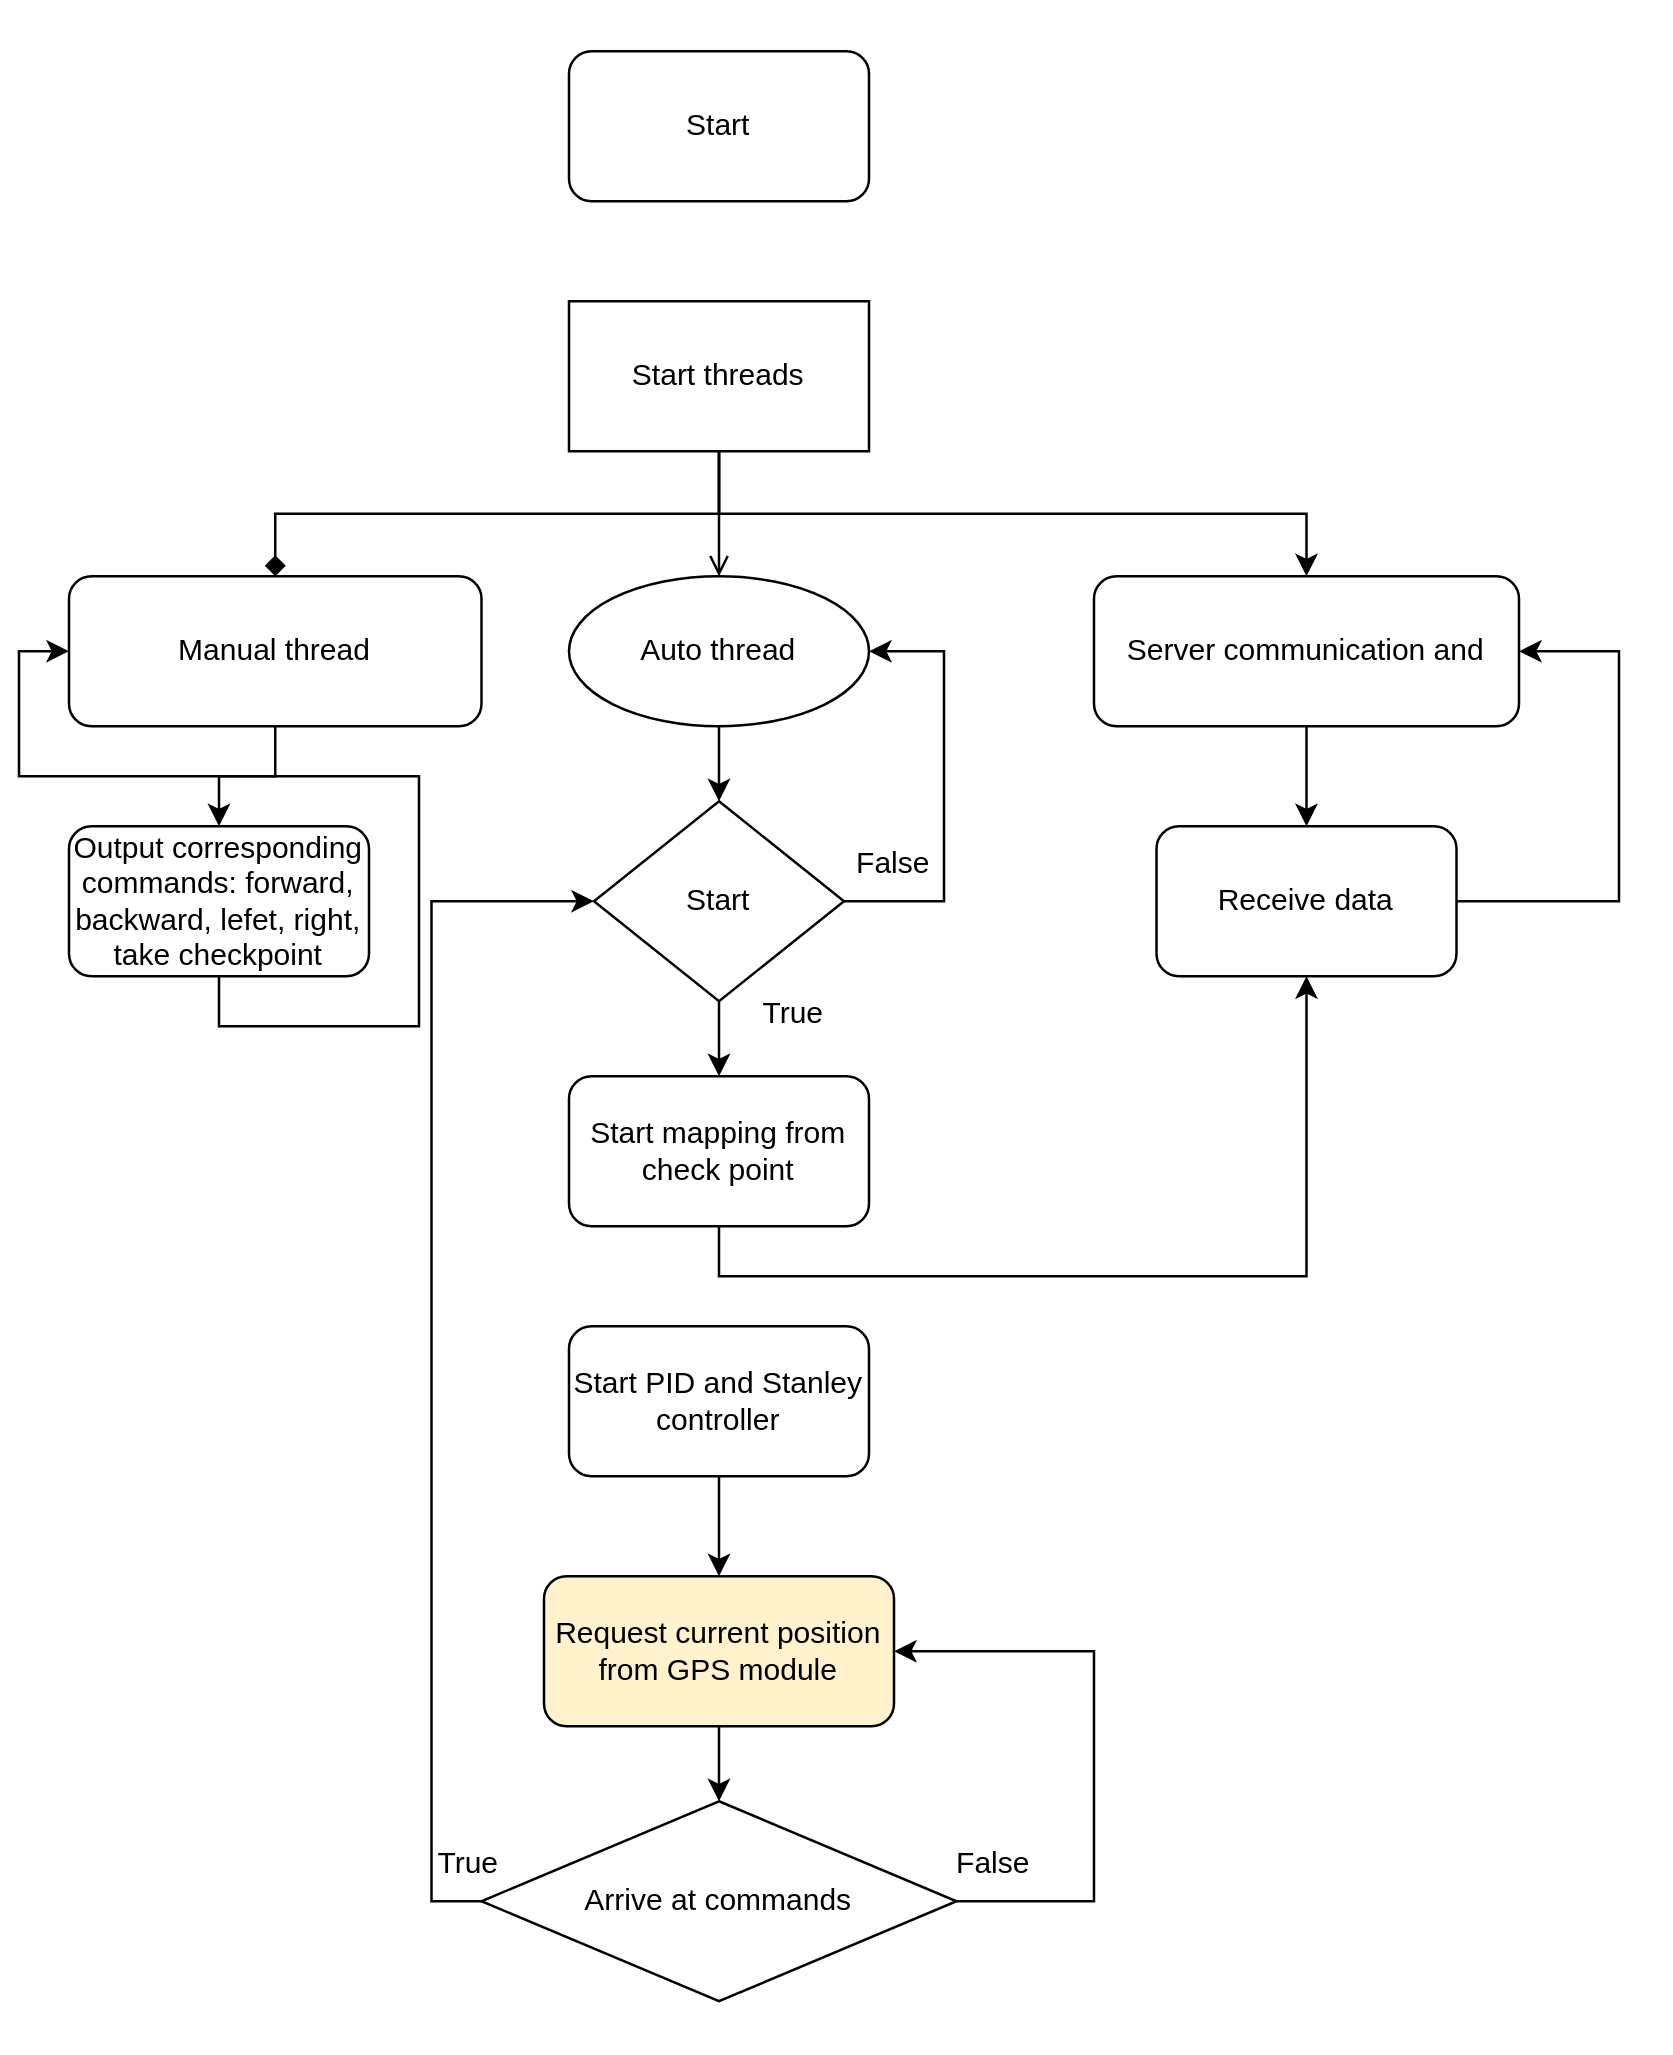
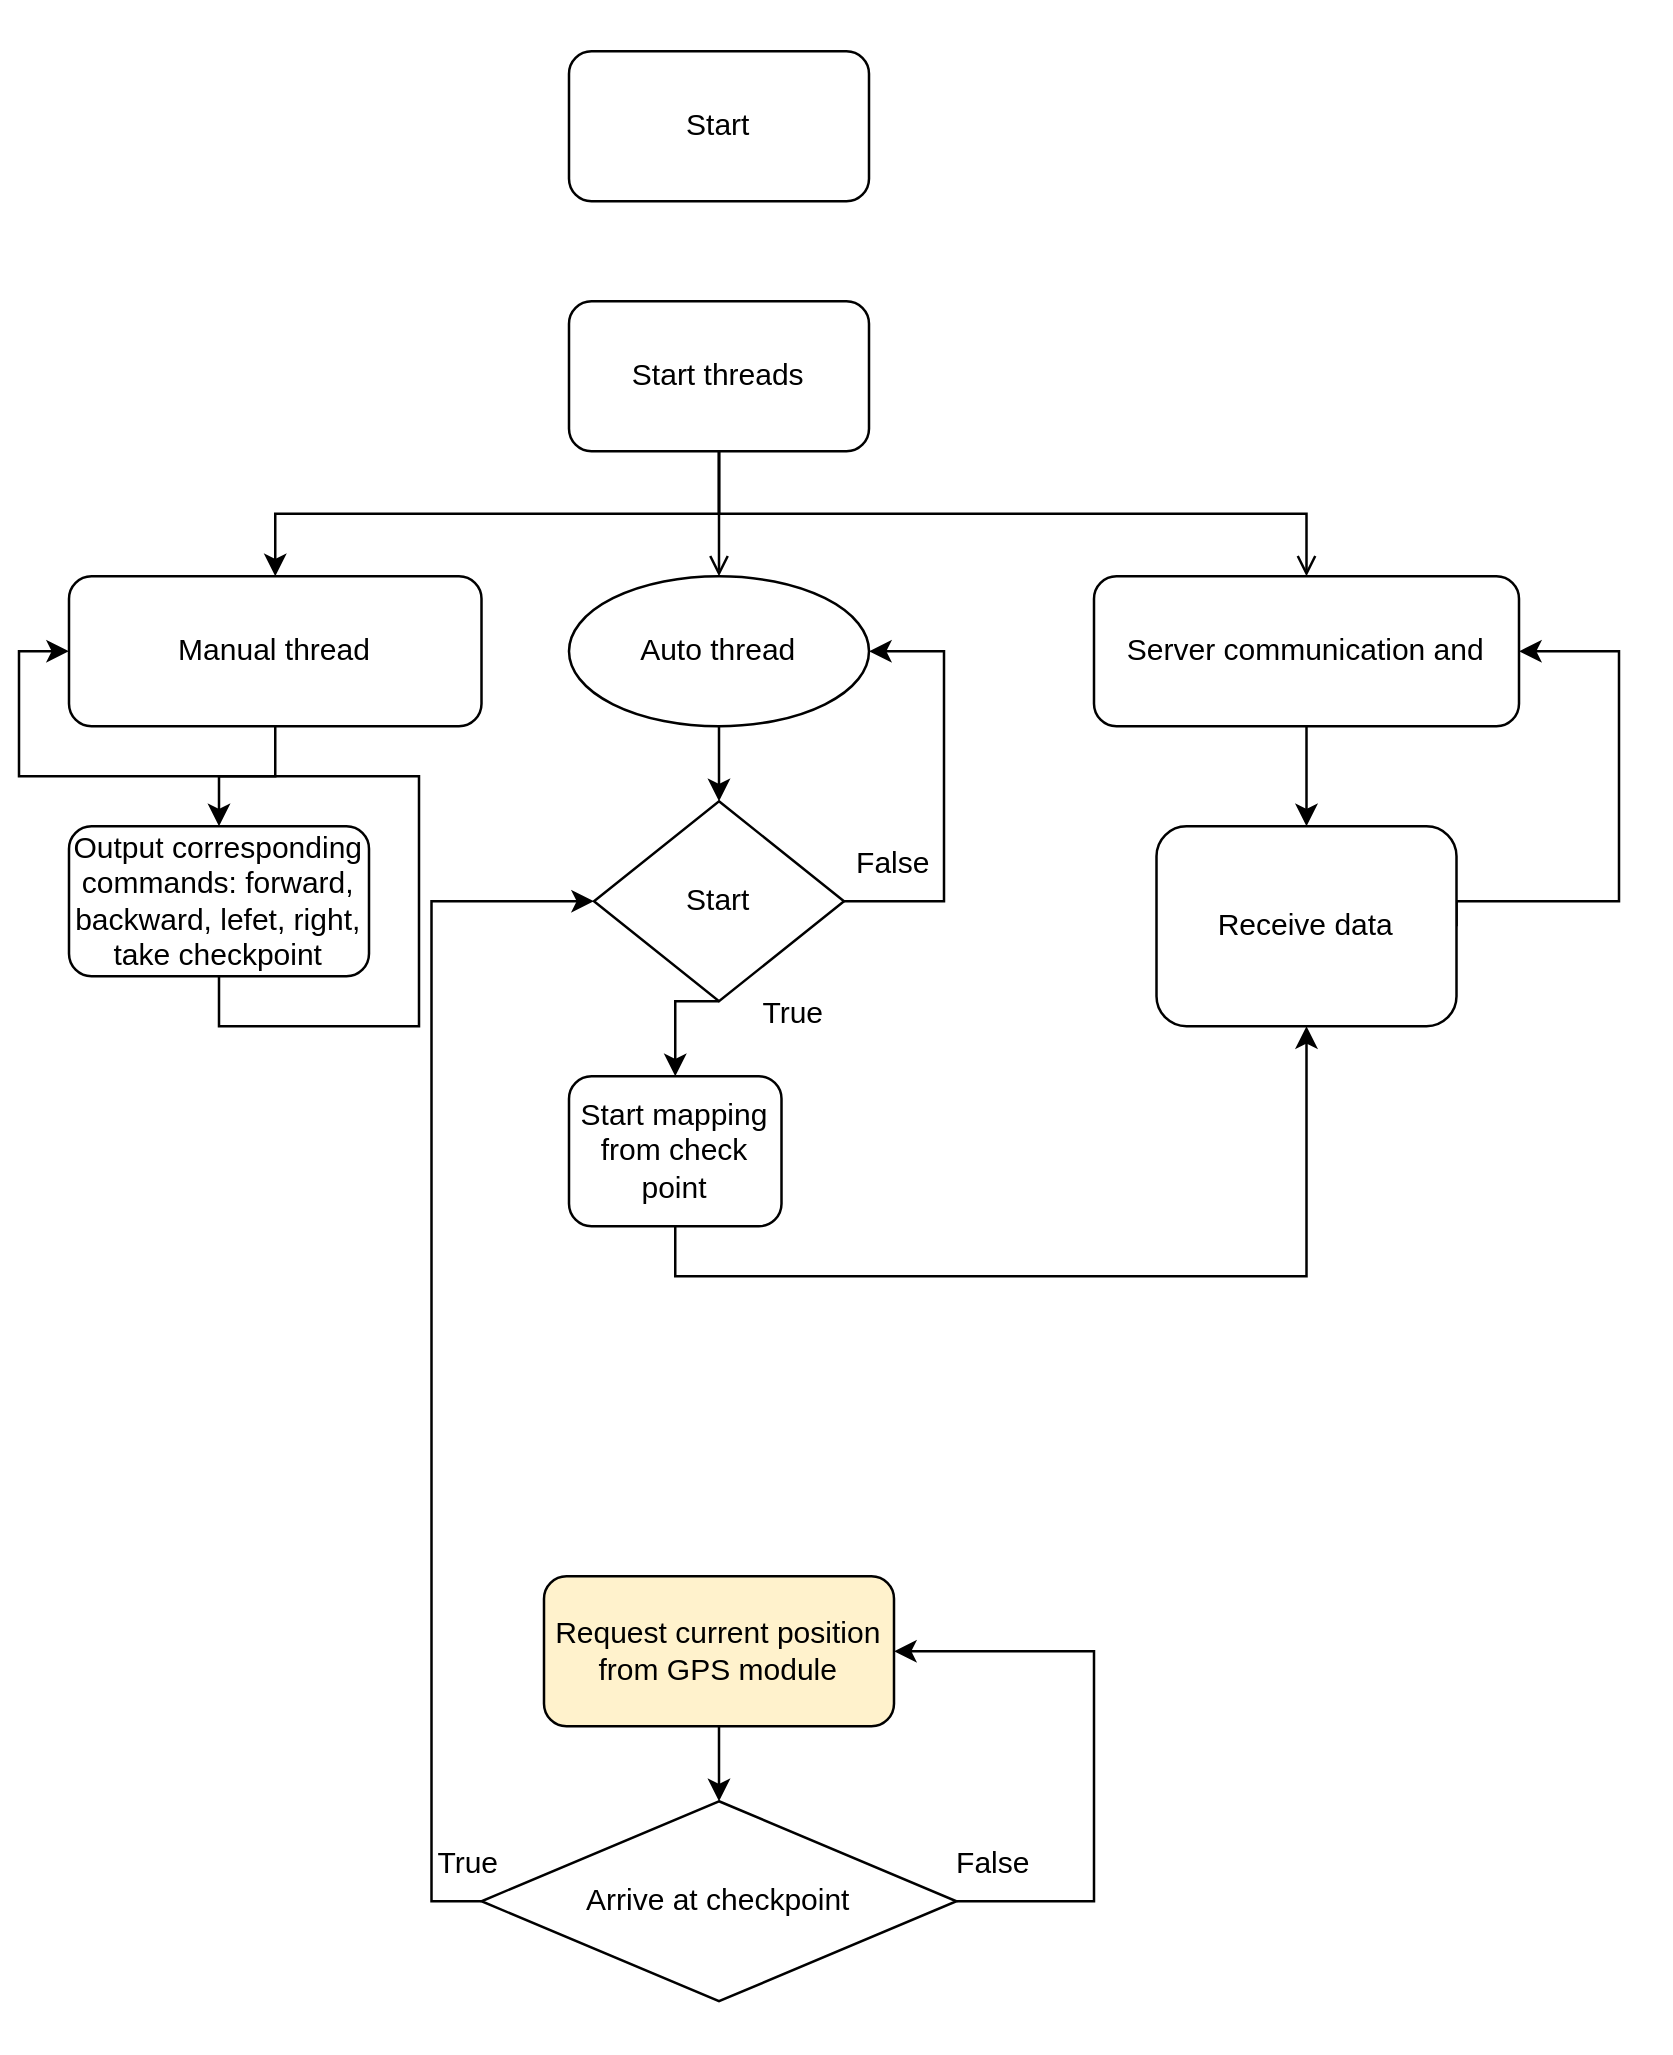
- <mxCell id="6" value="Start threads" style="whiteSpace=wrap;html=1;rounded=0;" vertex="1" parent="1"><mxGeometry x="220" y="120" width="120" height="60" as="geometry" /></mxCell>
+ <mxCell id="6" value="Start threads" style="rounded=1;whiteSpace=wrap;html=1;" vertex="1" parent="1"><mxGeometry x="220" y="120" width="120" height="60" as="geometry" /></mxCell>
- <mxCell id="4" style="edgeStyle=orthogonalEdgeStyle;rounded=0;orthogonalLoop=1;jettySize=auto;html=1;exitX=0.5;exitY=1;exitDx=0;exitDy=0;entryX=0.5;entryY=0;entryDx=0;entryDy=0;endArrow=diamond;" edge="1" parent="1" source="6" target="8"><mxGeometry relative="1" as="geometry" /></mxCell>
+ <mxCell id="4" style="edgeStyle=orthogonalEdgeStyle;rounded=0;orthogonalLoop=1;jettySize=auto;html=1;exitX=0.5;exitY=1;exitDx=0;exitDy=0;entryX=0.5;entryY=0;entryDx=0;entryDy=0;" edge="1" parent="1" source="6" target="8"><mxGeometry relative="1" as="geometry" /></mxCell>
- <mxCell id="5" style="edgeStyle=orthogonalEdgeStyle;rounded=0;orthogonalLoop=1;jettySize=auto;html=1;exitX=0.5;exitY=1;exitDx=0;exitDy=0;" edge="1" parent="1" source="6" target="12"><mxGeometry relative="1" as="geometry" /></mxCell>
+ <mxCell id="5" style="edgeStyle=orthogonalEdgeStyle;rounded=0;orthogonalLoop=1;jettySize=auto;html=1;exitX=0.5;exitY=1;exitDx=0;exitDy=0;endArrow=open;" edge="1" parent="1" source="6" target="12"><mxGeometry relative="1" as="geometry" /></mxCell>
- <mxCell id="23" value="Receive data" style="rounded=1;whiteSpace=wrap;html=1;" vertex="1" parent="1"><mxGeometry x="455" y="330" width="120" height="60" as="geometry" /></mxCell>
+ <mxCell id="23" value="Receive data" style="rounded=1;whiteSpace=wrap;html=1;" vertex="1" parent="1"><mxGeometry x="455" y="330" width="120" height="80" as="geometry" /></mxCell>
- <mxCell id="19" value="Start mapping from check point" style="rounded=1;whiteSpace=wrap;html=1;" vertex="1" parent="1"><mxGeometry x="220" y="430" width="120" height="60" as="geometry" /></mxCell>
+ <mxCell id="19" value="Start mapping from check point" style="rounded=1;whiteSpace=wrap;html=1;" vertex="1" parent="1"><mxGeometry x="220" y="430" width="85" height="60" as="geometry" /></mxCell>
- <mxCell id="25" value="Start PID and Stanley controller" style="rounded=1;whiteSpace=wrap;html=1;" vertex="1" parent="1"><mxGeometry x="220" y="530" width="120" height="60" as="geometry" /></mxCell>
- <mxCell id="24" style="edgeStyle=orthogonalEdgeStyle;rounded=0;orthogonalLoop=1;jettySize=auto;html=1;exitX=0.5;exitY=1;exitDx=0;exitDy=0;entryX=0.5;entryY=0;entryDx=0;entryDy=0;" edge="1" parent="1" source="25" target="21"><mxGeometry relative="1" as="geometry" /></mxCell>
- <mxCell id="28" value="Arrive at commands" style="rhombus;whiteSpace=wrap;html=1;" vertex="1" parent="1"><mxGeometry x="185" y="720" width="190" height="80" as="geometry" /></mxCell>
+ <mxCell id="28" value="Arrive at checkpoint" style="rhombus;whiteSpace=wrap;html=1;" vertex="1" parent="1"><mxGeometry x="185" y="720" width="190" height="80" as="geometry" /></mxCell>
